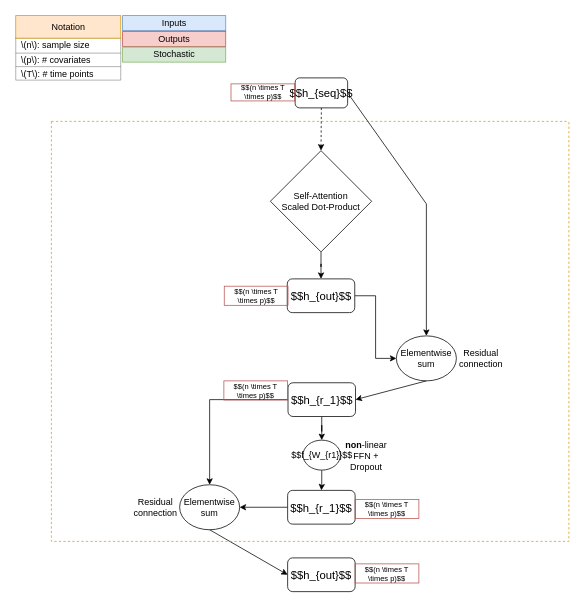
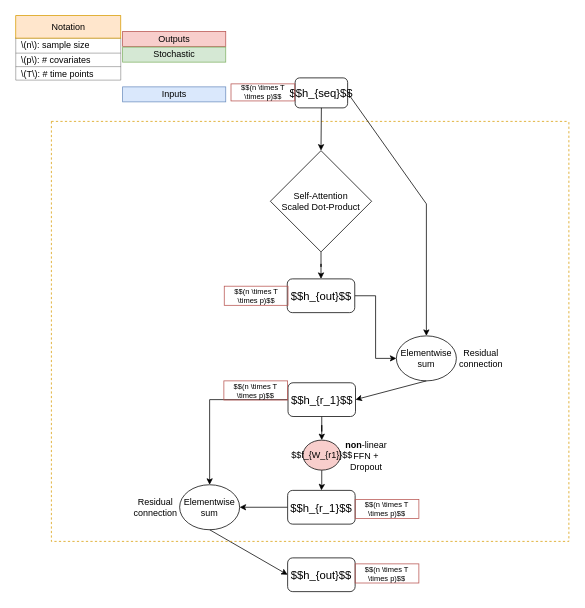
- <mxCell id="11" value="Inputs" style="rounded=0;whiteSpace=wrap;html=1;fillColor=#dae8fc;strokeColor=#6c8ebf;" parent="1" vertex="1"><mxGeometry x="163" y="20" width="137.5" height="20" as="geometry" /></mxCell>
+ <mxCell id="11" value="Inputs" style="rounded=0;whiteSpace=wrap;html=1;fillColor=#dae8fc;strokeColor=#6c8ebf;" parent="1" vertex="1"><mxGeometry x="163" y="115" width="137.5" height="20" as="geometry" /></mxCell>
- <mxCell id="39" value="" style="endArrow=classic;html=1;rounded=0;exitX=0.5;exitY=1;exitDx=0;exitDy=0;entryX=0.5;entryY=0;entryDx=0;entryDy=0;dashed=1;" edge="1" parent="1" source="10" target="38"><mxGeometry width="50" height="50" relative="1" as="geometry"><mxPoint x="418" y="251" as="sourcePoint" /><mxPoint x="468" y="201" as="targetPoint" /></mxGeometry></mxCell>
+ <mxCell id="39" value="" style="endArrow=classic;html=1;rounded=0;exitX=0.5;exitY=1;exitDx=0;exitDy=0;entryX=0.5;entryY=0;entryDx=0;entryDy=0;" edge="1" parent="1" source="10" target="38"><mxGeometry width="50" height="50" relative="1" as="geometry"><mxPoint x="418" y="251" as="sourcePoint" /><mxPoint x="468" y="201" as="targetPoint" /></mxGeometry></mxCell>
- <mxCell id="18" value="$$f_{W_{r1}}$$" style="ellipse;whiteSpace=wrap;html=1;" parent="1" vertex="1"><mxGeometry x="403.5" y="586" width="50" height="40" as="geometry" /></mxCell>
+ <mxCell id="18" value="$$f_{W_{r1}}$$" style="ellipse;whiteSpace=wrap;html=1;fillColor=#f8cecc;" parent="1" vertex="1"><mxGeometry x="403.5" y="586" width="50" height="40" as="geometry" /></mxCell>
